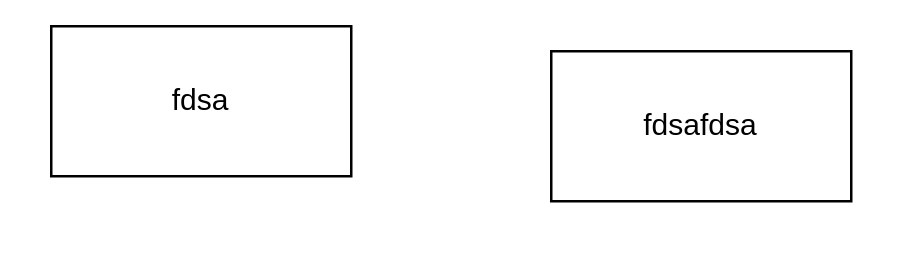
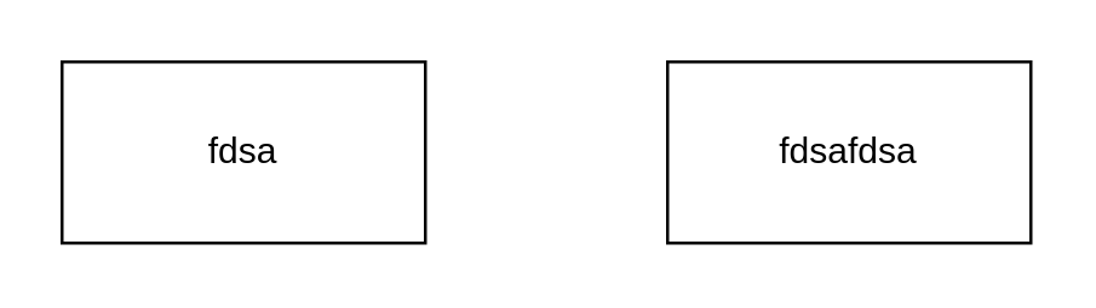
- <mxCell id="2" value="fdsa" style="rounded=0;whiteSpace=wrap;html=1;" vertex="1" parent="1"><mxGeometry x="20" y="10" width="120" height="60" as="geometry" /></mxCell>
+ <mxCell id="2" value="fdsa" style="rounded=0;whiteSpace=wrap;html=1;" vertex="1" parent="1"><mxGeometry x="20" y="20" width="120" height="60" as="geometry" /></mxCell>
